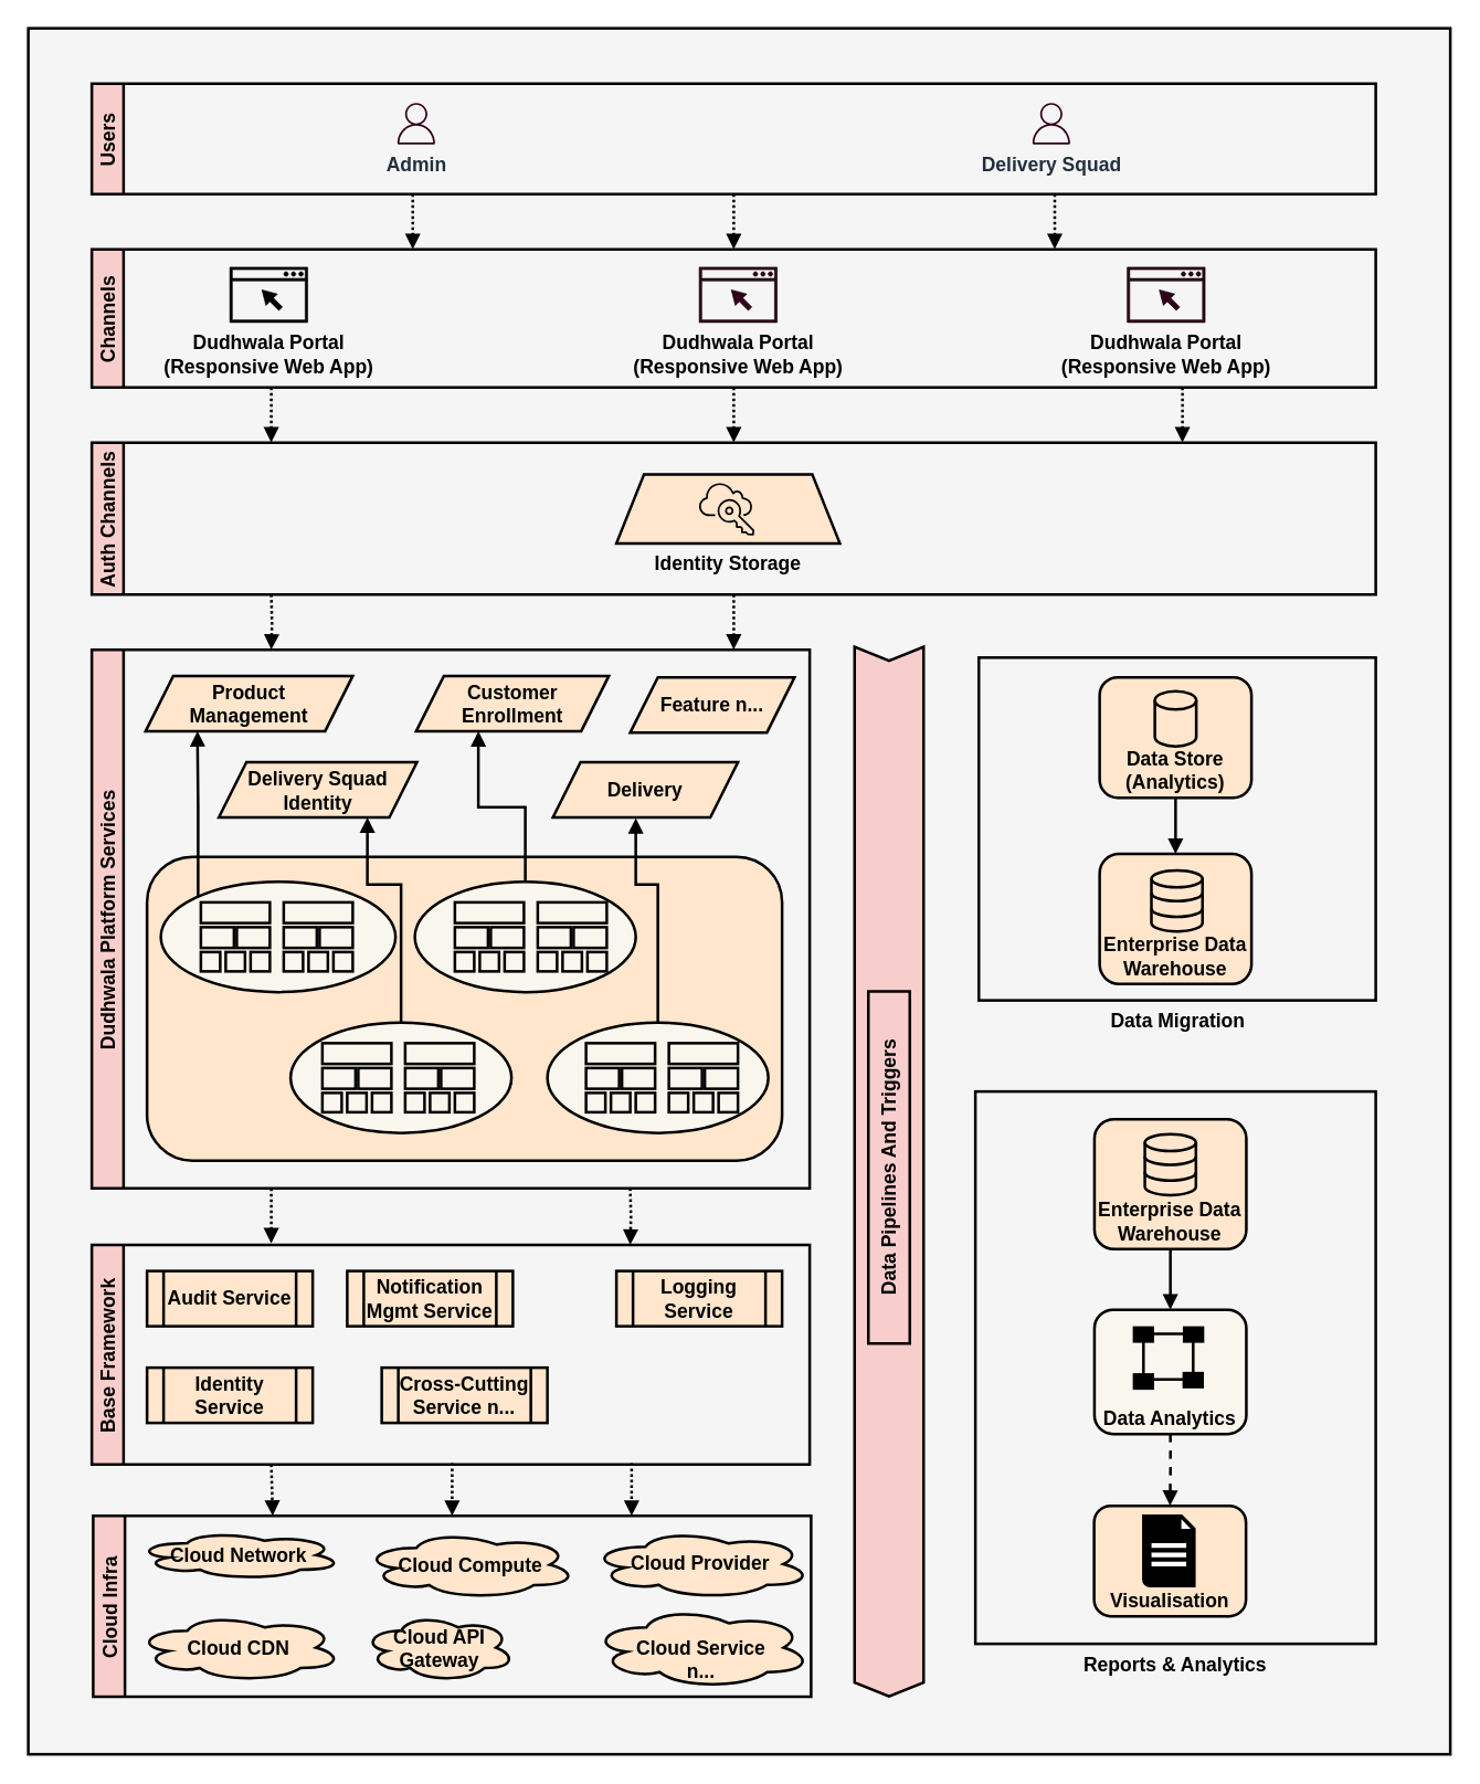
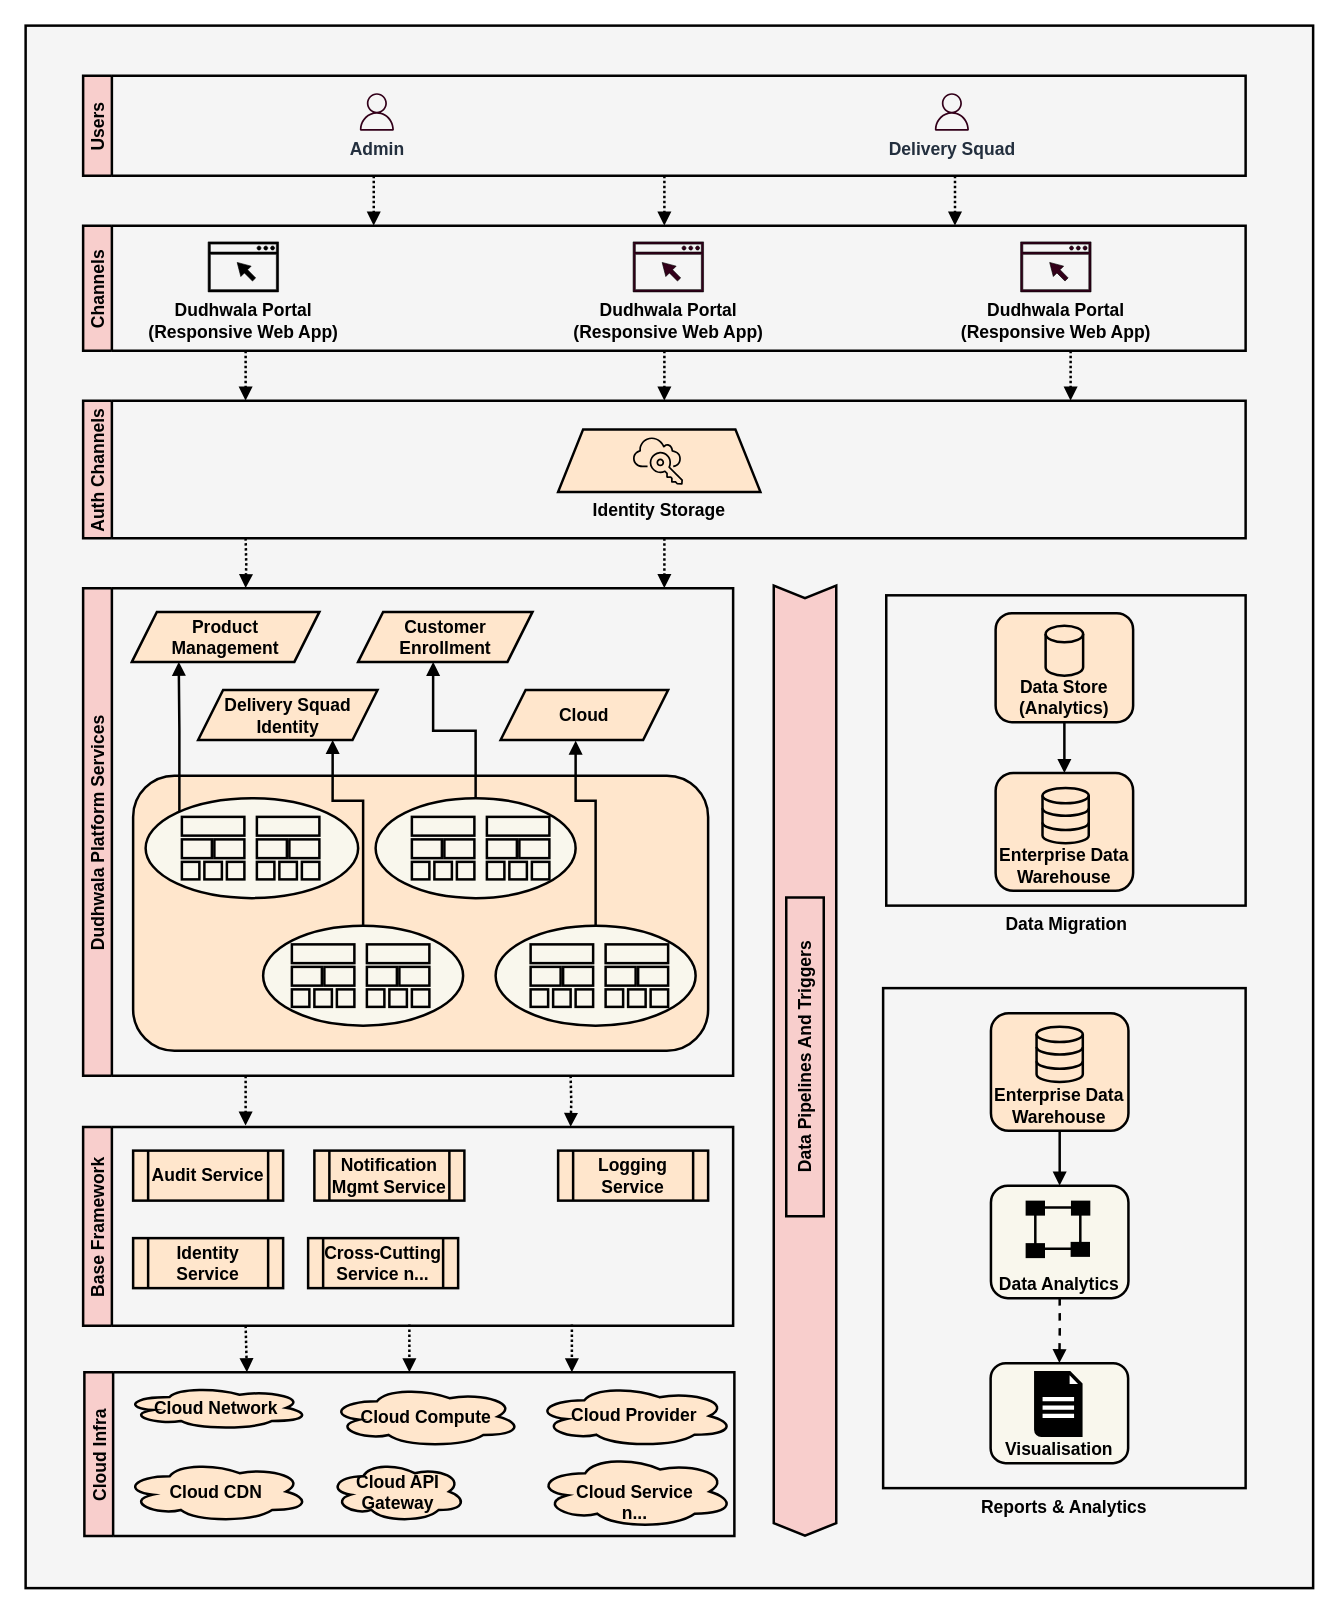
- <mxCell id="15" value="Customer Enrollment" style="shape=parallelogram;perimeter=parallelogramPerimeter;whiteSpace=wrap;html=1;fixedSize=1;rounded=0;glass=0;sketch=0;curveFitting=0.95;strokeWidth=2;fontFamily=Helvetica;fillColor=#ffe6cc;fontSize=14;strokeColor=#000000;fontStyle=1" parent="12" vertex="1"><mxGeometry x="235" y="19" width="139.5" height="40" as="geometry" /></mxCell>
+ <mxCell id="15" value="Customer Enrollment" style="shape=parallelogram;perimeter=parallelogramPerimeter;whiteSpace=wrap;html=1;fixedSize=1;rounded=0;glass=0;sketch=0;curveFitting=0.95;strokeWidth=2;fontFamily=Helvetica;fillColor=#ffe6cc;fontSize=14;strokeColor=#000000;fontStyle=1" parent="12" vertex="1"><mxGeometry x="220" y="19" width="139.5" height="40" as="geometry" /></mxCell>
- <mxCell id="125" value="Feature n..." style="shape=parallelogram;perimeter=parallelogramPerimeter;whiteSpace=wrap;html=1;fixedSize=1;rounded=0;glass=0;sketch=0;curveFitting=0.95;strokeWidth=2;fontFamily=Helvetica;fillColor=#ffe6cc;fontSize=14;strokeColor=#000000;fontStyle=1" parent="1" vertex="1"><mxGeometry x="456" y="490" width="119" height="40" as="geometry" /></mxCell>
- <mxCell id="16" value="Delivery" style="shape=parallelogram;perimeter=parallelogramPerimeter;whiteSpace=wrap;html=1;fixedSize=1;rounded=0;glass=0;sketch=0;curveFitting=0.95;strokeWidth=2;fontFamily=Helvetica;fillColor=#ffe6cc;fontSize=14;strokeColor=#000000;fontStyle=1" parent="12" vertex="1"><mxGeometry x="334" y="81.5" width="134" height="40" as="geometry" /></mxCell>
+ <mxCell id="16" value="Cloud" style="shape=parallelogram;perimeter=parallelogramPerimeter;whiteSpace=wrap;html=1;fixedSize=1;rounded=0;glass=0;sketch=0;curveFitting=0.95;strokeWidth=2;fontFamily=Helvetica;fillColor=#ffe6cc;fontSize=14;strokeColor=#000000;fontStyle=1" parent="12" vertex="1"><mxGeometry x="334" y="81.5" width="134" height="40" as="geometry" /></mxCell>
- <mxCell id="88" value="Cross-Cutting Service n..." style="shape=process;whiteSpace=wrap;html=1;backgroundOutline=1;rounded=0;glass=0;sketch=0;curveFitting=0.95;fontFamily=Helvetica;strokeWidth=2;fillColor=#ffe6cc;fontSize=14;strokeColor=#000000;fontStyle=1;" parent="83" vertex="1"><mxGeometry x="210" y="89" width="120" height="40" as="geometry" /></mxCell>
+ <mxCell id="88" value="Cross-Cutting Service n..." style="shape=process;whiteSpace=wrap;html=1;backgroundOutline=1;rounded=0;glass=0;sketch=0;curveFitting=0.95;fontFamily=Helvetica;strokeWidth=2;fillColor=#ffe6cc;fontSize=14;strokeColor=#000000;fontStyle=1;" parent="83" vertex="1"><mxGeometry x="180" y="89" width="120" height="40" as="geometry" /></mxCell>
- <mxCell id="107" value="Visualisation" style="rounded=1;whiteSpace=wrap;html=1;glass=0;sketch=0;curveFitting=0.95;fontFamily=Helvetica;strokeWidth=2;fillColor=#ffe6cc;verticalAlign=bottom;fontSize=14;strokeColor=#000000;fontStyle=1" parent="1" vertex="1"><mxGeometry x="792" y="1090" width="110" height="80" as="geometry" /></mxCell>
+ <mxCell id="107" value="Visualisation" style="rounded=1;whiteSpace=wrap;html=1;glass=0;sketch=0;curveFitting=0.95;fontFamily=Helvetica;strokeWidth=2;fillColor=#f9f7ed;verticalAlign=bottom;fontSize=14;strokeColor=#000000;fontStyle=1;" parent="1" vertex="1"><mxGeometry x="792" y="1090" width="110" height="80" as="geometry" /></mxCell>
